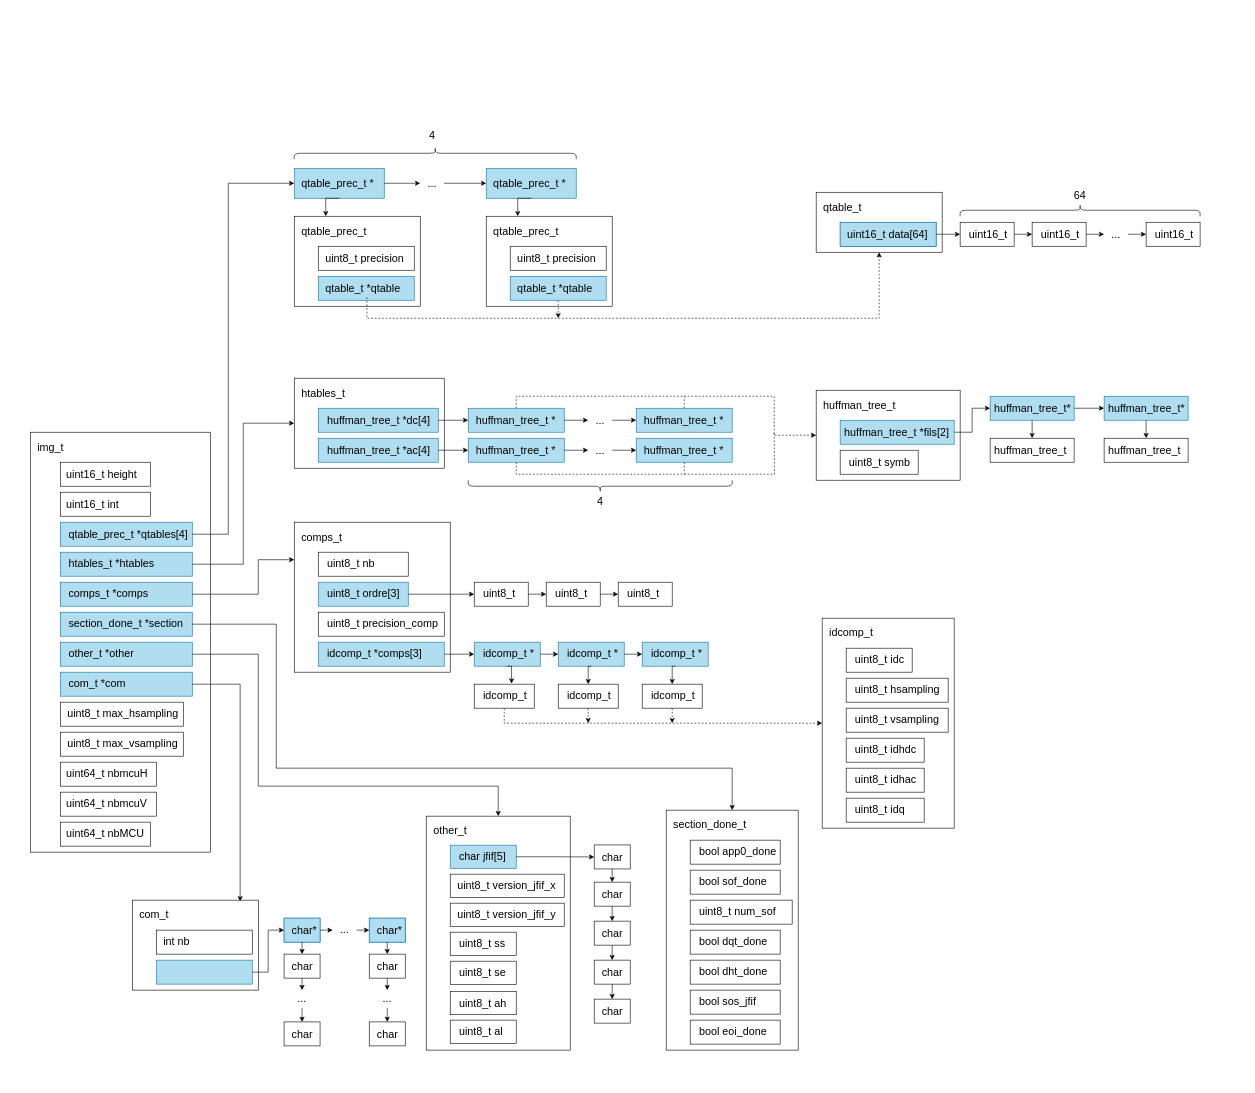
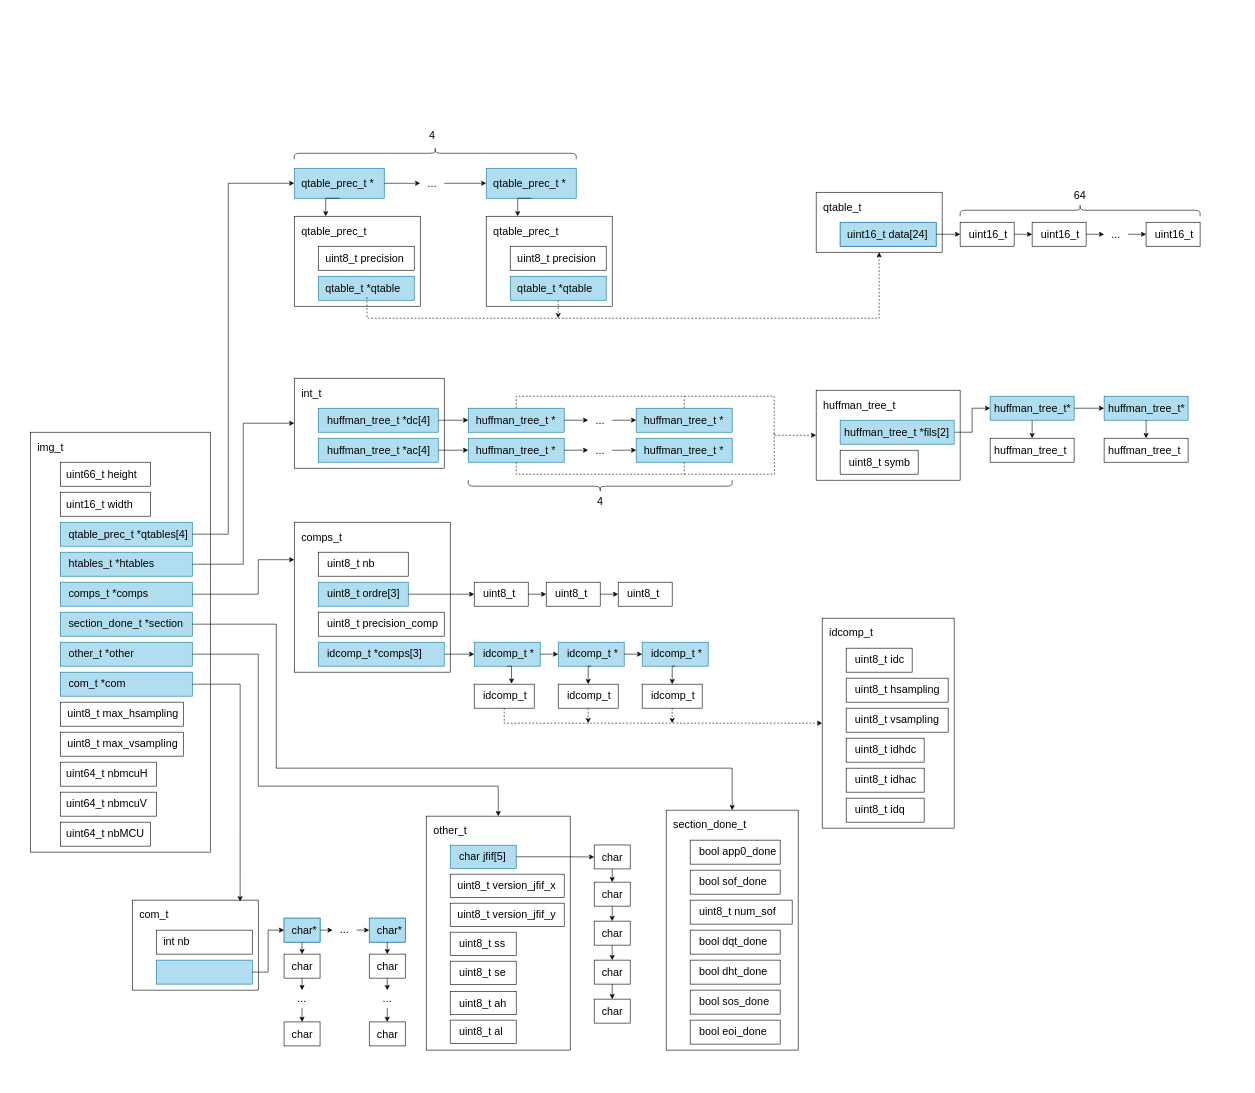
- <mxCell id="47" value="uint16_t data[64]" style="text;html=1;align=left;verticalAlign=middle;whiteSpace=wrap;rounded=0;fontSize=18;container=0;" parent="42" vertex="1"><mxGeometry x="50" y="55" width="142.38" height="30" as="geometry" /></mxCell>
+ <mxCell id="47" value="uint16_t data[24]" style="text;html=1;align=left;verticalAlign=middle;whiteSpace=wrap;rounded=0;fontSize=18;container=0;" parent="42" vertex="1"><mxGeometry x="50" y="55" width="142.38" height="30" as="geometry" /></mxCell>
- <mxCell id="69" value="htables_t" style="text;html=1;align=left;verticalAlign=middle;whiteSpace=wrap;rounded=0;fontSize=18;container=0;" parent="67" vertex="1"><mxGeometry x="10" y="10" width="160" height="30" as="geometry" /></mxCell>
+ <mxCell id="69" value="int_t" style="text;html=1;align=left;verticalAlign=middle;whiteSpace=wrap;rounded=0;fontSize=18;container=0;" parent="67" vertex="1"><mxGeometry x="10" y="10" width="160" height="30" as="geometry" /></mxCell>
- <mxCell id="16" value="uint16_t height" style="text;html=1;align=left;verticalAlign=middle;whiteSpace=wrap;rounded=0;fontSize=18;container=0;" parent="3" vertex="1"><mxGeometry x="107.895" y="775" width="142.105" height="30" as="geometry" /></mxCell>
+ <mxCell id="16" value="uint66_t height" style="text;html=1;align=left;verticalAlign=middle;whiteSpace=wrap;rounded=0;fontSize=18;container=0;" parent="3" vertex="1"><mxGeometry x="107.895" y="775" width="142.105" height="30" as="geometry" /></mxCell>
- <mxCell id="25" value="&lt;div&gt;uint16_t int&lt;/div&gt;" style="text;html=1;align=left;verticalAlign=middle;whiteSpace=wrap;rounded=0;fontSize=18;container=0;" parent="23" vertex="1"><mxGeometry x="7.895" y="5" width="142.105" height="30" as="geometry" /></mxCell>
+ <mxCell id="25" value="&lt;div&gt;uint16_t width&lt;/div&gt;" style="text;html=1;align=left;verticalAlign=middle;whiteSpace=wrap;rounded=0;fontSize=18;container=0;" parent="23" vertex="1"><mxGeometry x="7.895" y="5" width="142.105" height="30" as="geometry" /></mxCell>
- <mxCell id="182" value="bool sos_jfif" style="text;html=1;align=left;verticalAlign=middle;whiteSpace=wrap;rounded=0;fontSize=18;container=0;" parent="180" vertex="1"><mxGeometry x="12.5" y="5" width="127.5" height="30" as="geometry" /></mxCell>
+ <mxCell id="182" value="bool sos_done" style="text;html=1;align=left;verticalAlign=middle;whiteSpace=wrap;rounded=0;fontSize=18;container=0;" parent="180" vertex="1"><mxGeometry x="12.5" y="5" width="127.5" height="30" as="geometry" /></mxCell>
